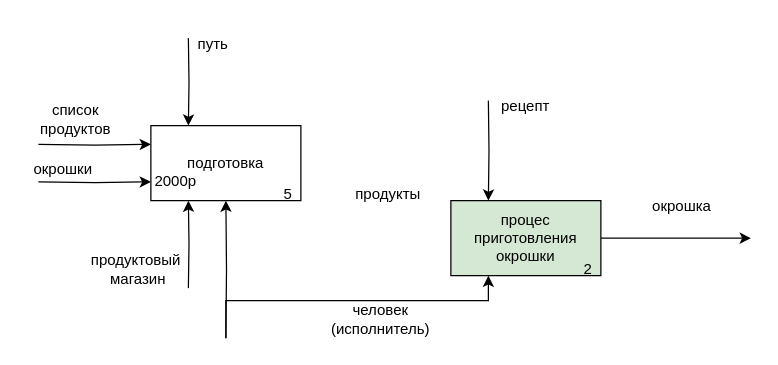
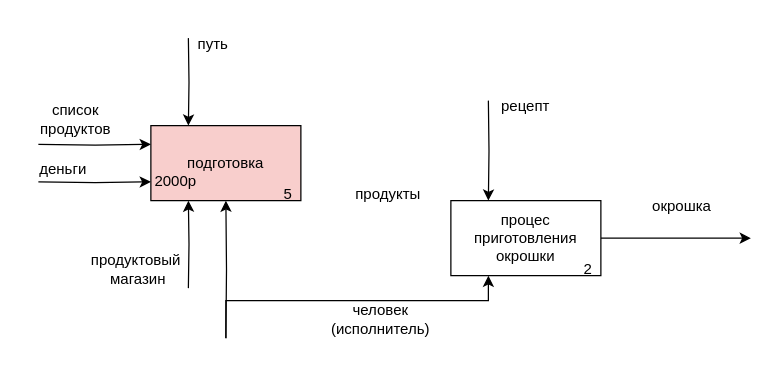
- <mxCell id="2" value="подготовка" style="rounded=0;whiteSpace=wrap;html=1;" vertex="1" parent="1"><mxGeometry x="120" y="100" width="120" height="60" as="geometry" /></mxCell>
+ <mxCell id="2" value="подготовка" style="rounded=0;whiteSpace=wrap;html=1;fillColor=#f8cecc;" vertex="1" parent="1"><mxGeometry x="120" y="100" width="120" height="60" as="geometry" /></mxCell>
- <mxCell id="6" value="окрошки" style="text;html=1;align=center;verticalAlign=middle;whiteSpace=wrap;rounded=0;" vertex="1" parent="1"><mxGeometry x="20" y="120" width="60" height="30" as="geometry" /></mxCell>
+ <mxCell id="6" value="деньги" style="text;html=1;align=center;verticalAlign=middle;whiteSpace=wrap;rounded=0;" vertex="1" parent="1"><mxGeometry x="20" y="120" width="60" height="30" as="geometry" /></mxCell>
- <mxCell id="15" value="процес приготовления окрошки" style="rounded=0;whiteSpace=wrap;html=1;fillColor=#d5e8d4;" vertex="1" parent="1"><mxGeometry x="360" y="160" width="120" height="60" as="geometry" /></mxCell>
+ <mxCell id="15" value="процес приготовления окрошки" style="rounded=0;whiteSpace=wrap;html=1;" vertex="1" parent="1"><mxGeometry x="360" y="160" width="120" height="60" as="geometry" /></mxCell>
